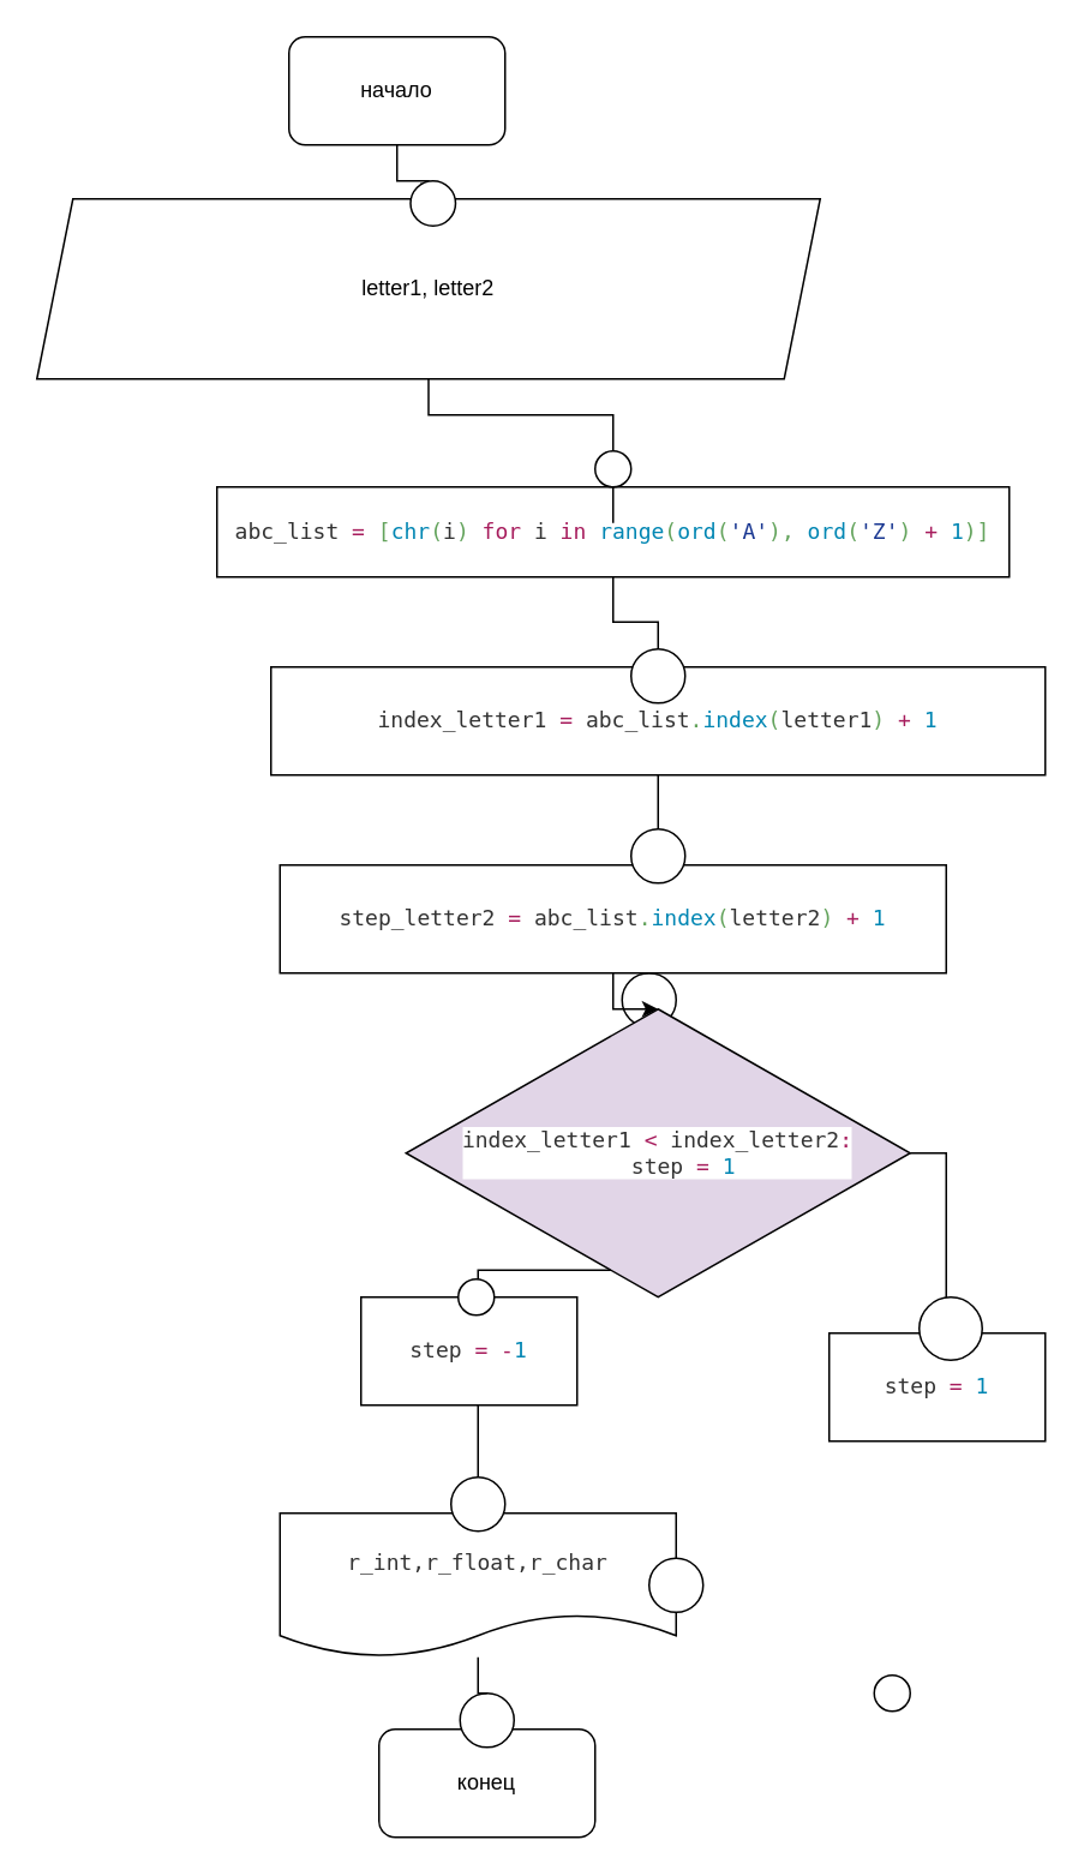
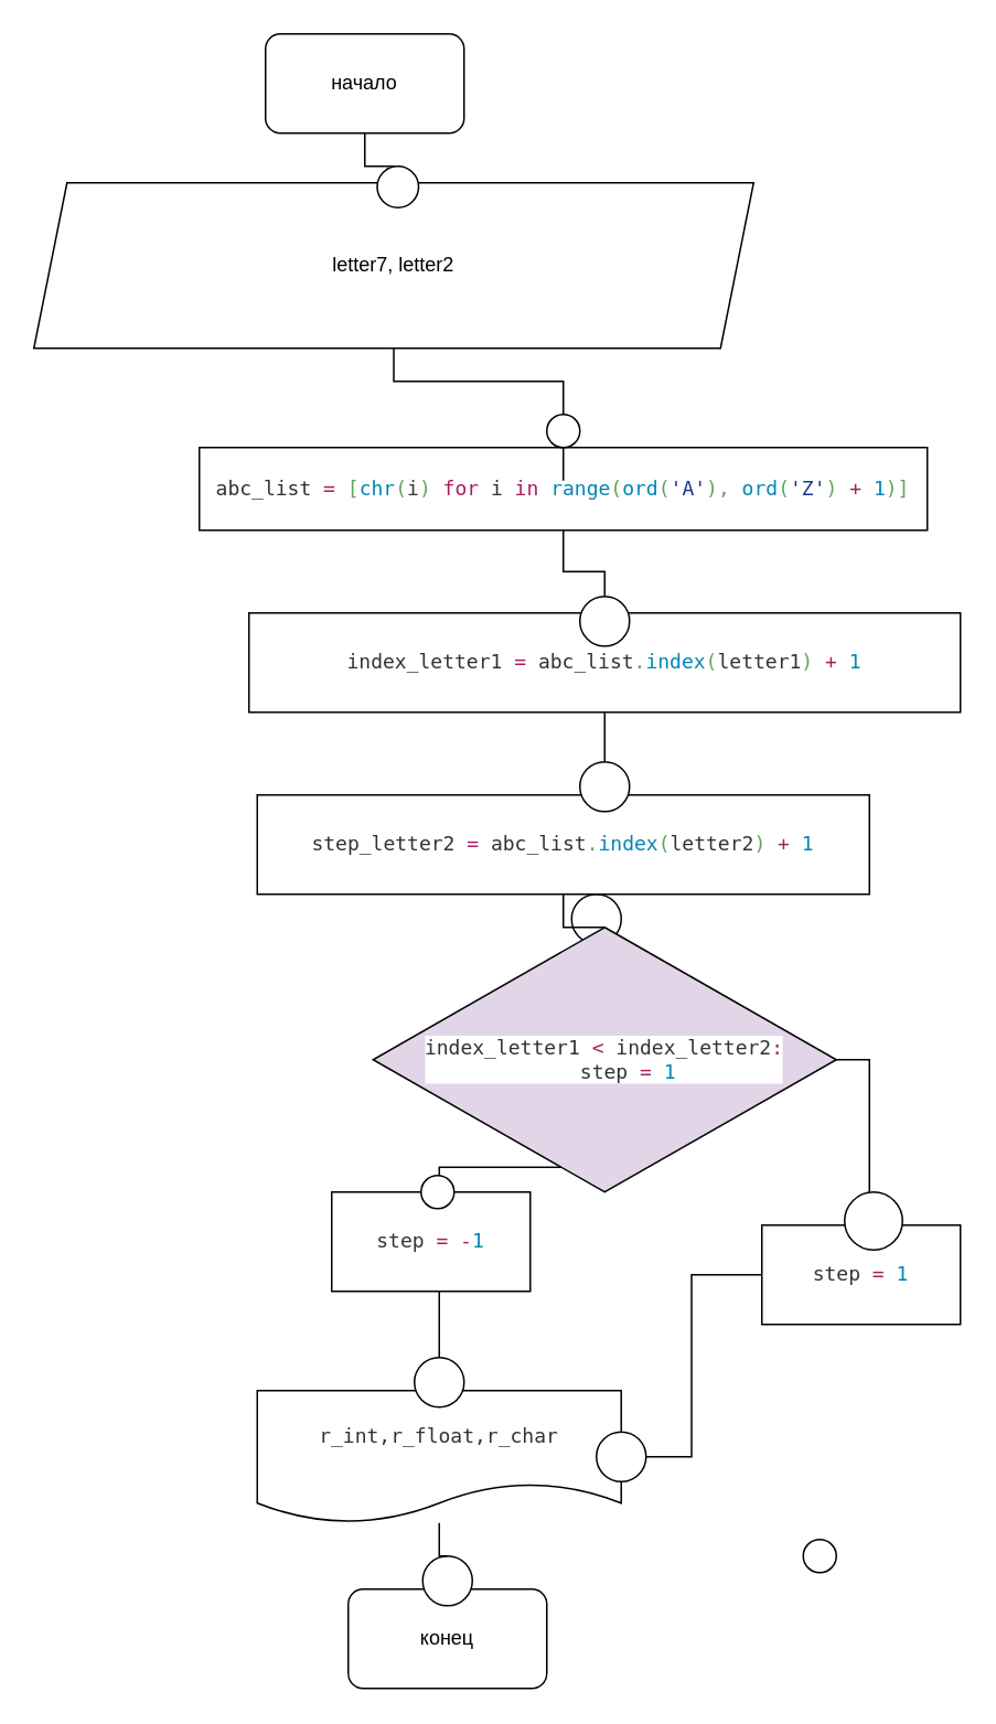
- <mxCell id="18" value="letter1, letter2" style="shape=parallelogram;perimeter=parallelogramPerimeter;whiteSpace=wrap;html=1;fixedSize=1;" vertex="1" parent="1"><mxGeometry x="20" y="110" width="435" height="100" as="geometry" /></mxCell>
+ <mxCell id="18" value="letter7, letter2" style="shape=parallelogram;perimeter=parallelogramPerimeter;whiteSpace=wrap;html=1;fixedSize=1;" vertex="1" parent="1"><mxGeometry x="20" y="110" width="435" height="100" as="geometry" /></mxCell>
- <mxCell id="15" style="edgeStyle=orthogonalEdgeStyle;rounded=0;orthogonalLoop=1;jettySize=auto;html=1;entryX=0.5;entryY=0;entryDx=0;entryDy=0;" edge="1" parent="1" source="16" target="25"><mxGeometry relative="1" as="geometry" /></mxCell>
+ <mxCell id="15" style="edgeStyle=orthogonalEdgeStyle;rounded=0;orthogonalLoop=1;jettySize=auto;html=1;entryX=0.5;entryY=0;entryDx=0;entryDy=0;endArrow=none;" edge="1" parent="1" source="16" target="25"><mxGeometry relative="1" as="geometry" /></mxCell>
+ <mxCell id="26" style="edgeStyle=orthogonalEdgeStyle;rounded=0;orthogonalLoop=1;jettySize=auto;html=1;entryX=1;entryY=0.5;entryDx=0;entryDy=0;fontFamily=Helvetica;fontSize=12;fontColor=default;" edge="1" parent="1" source="27" target="10"><mxGeometry relative="1" as="geometry" /></mxCell>
